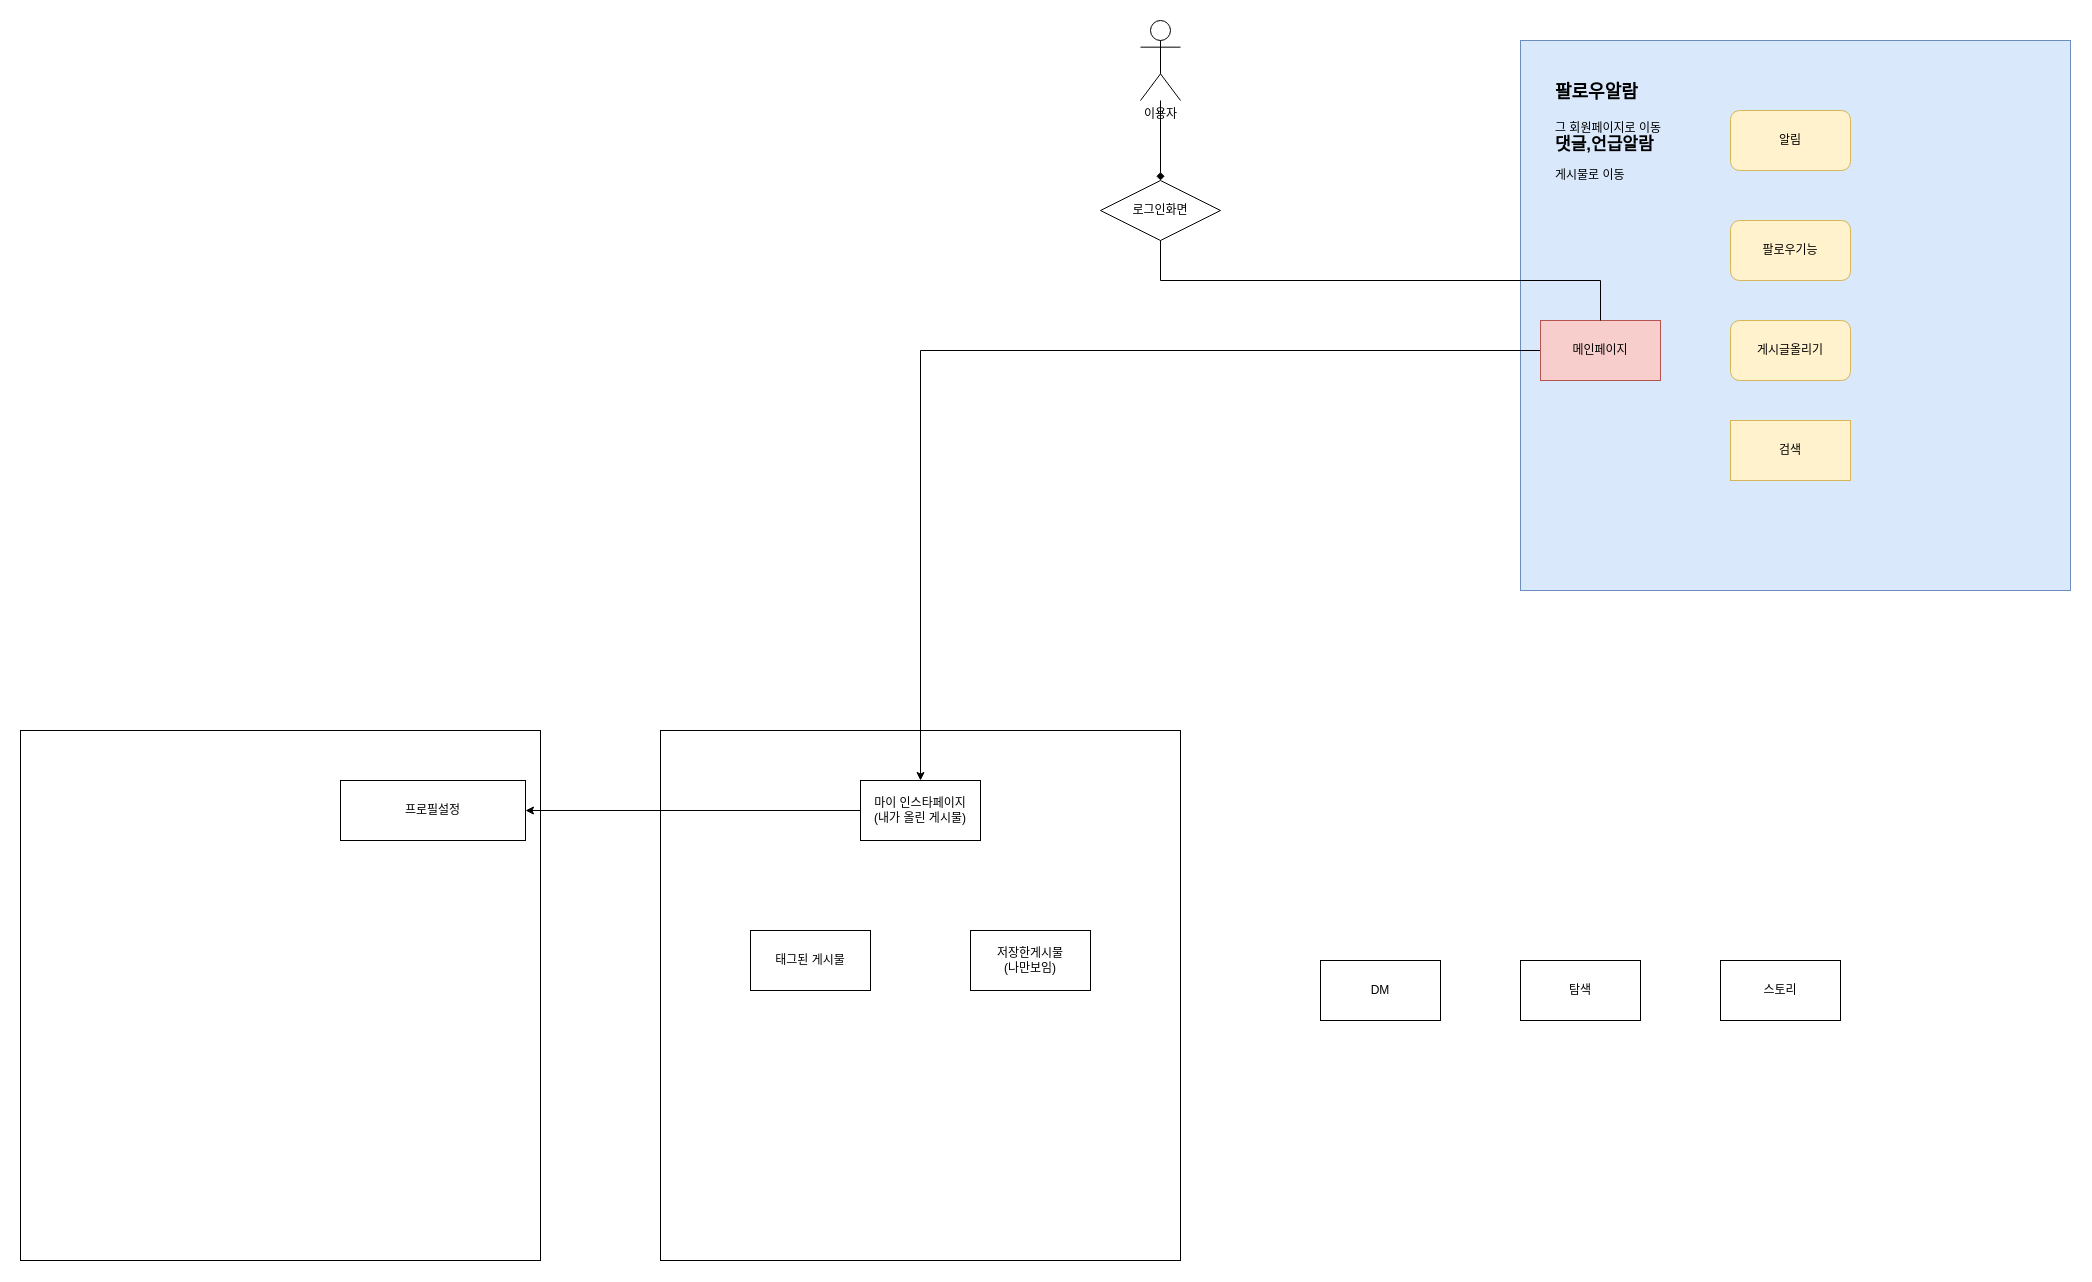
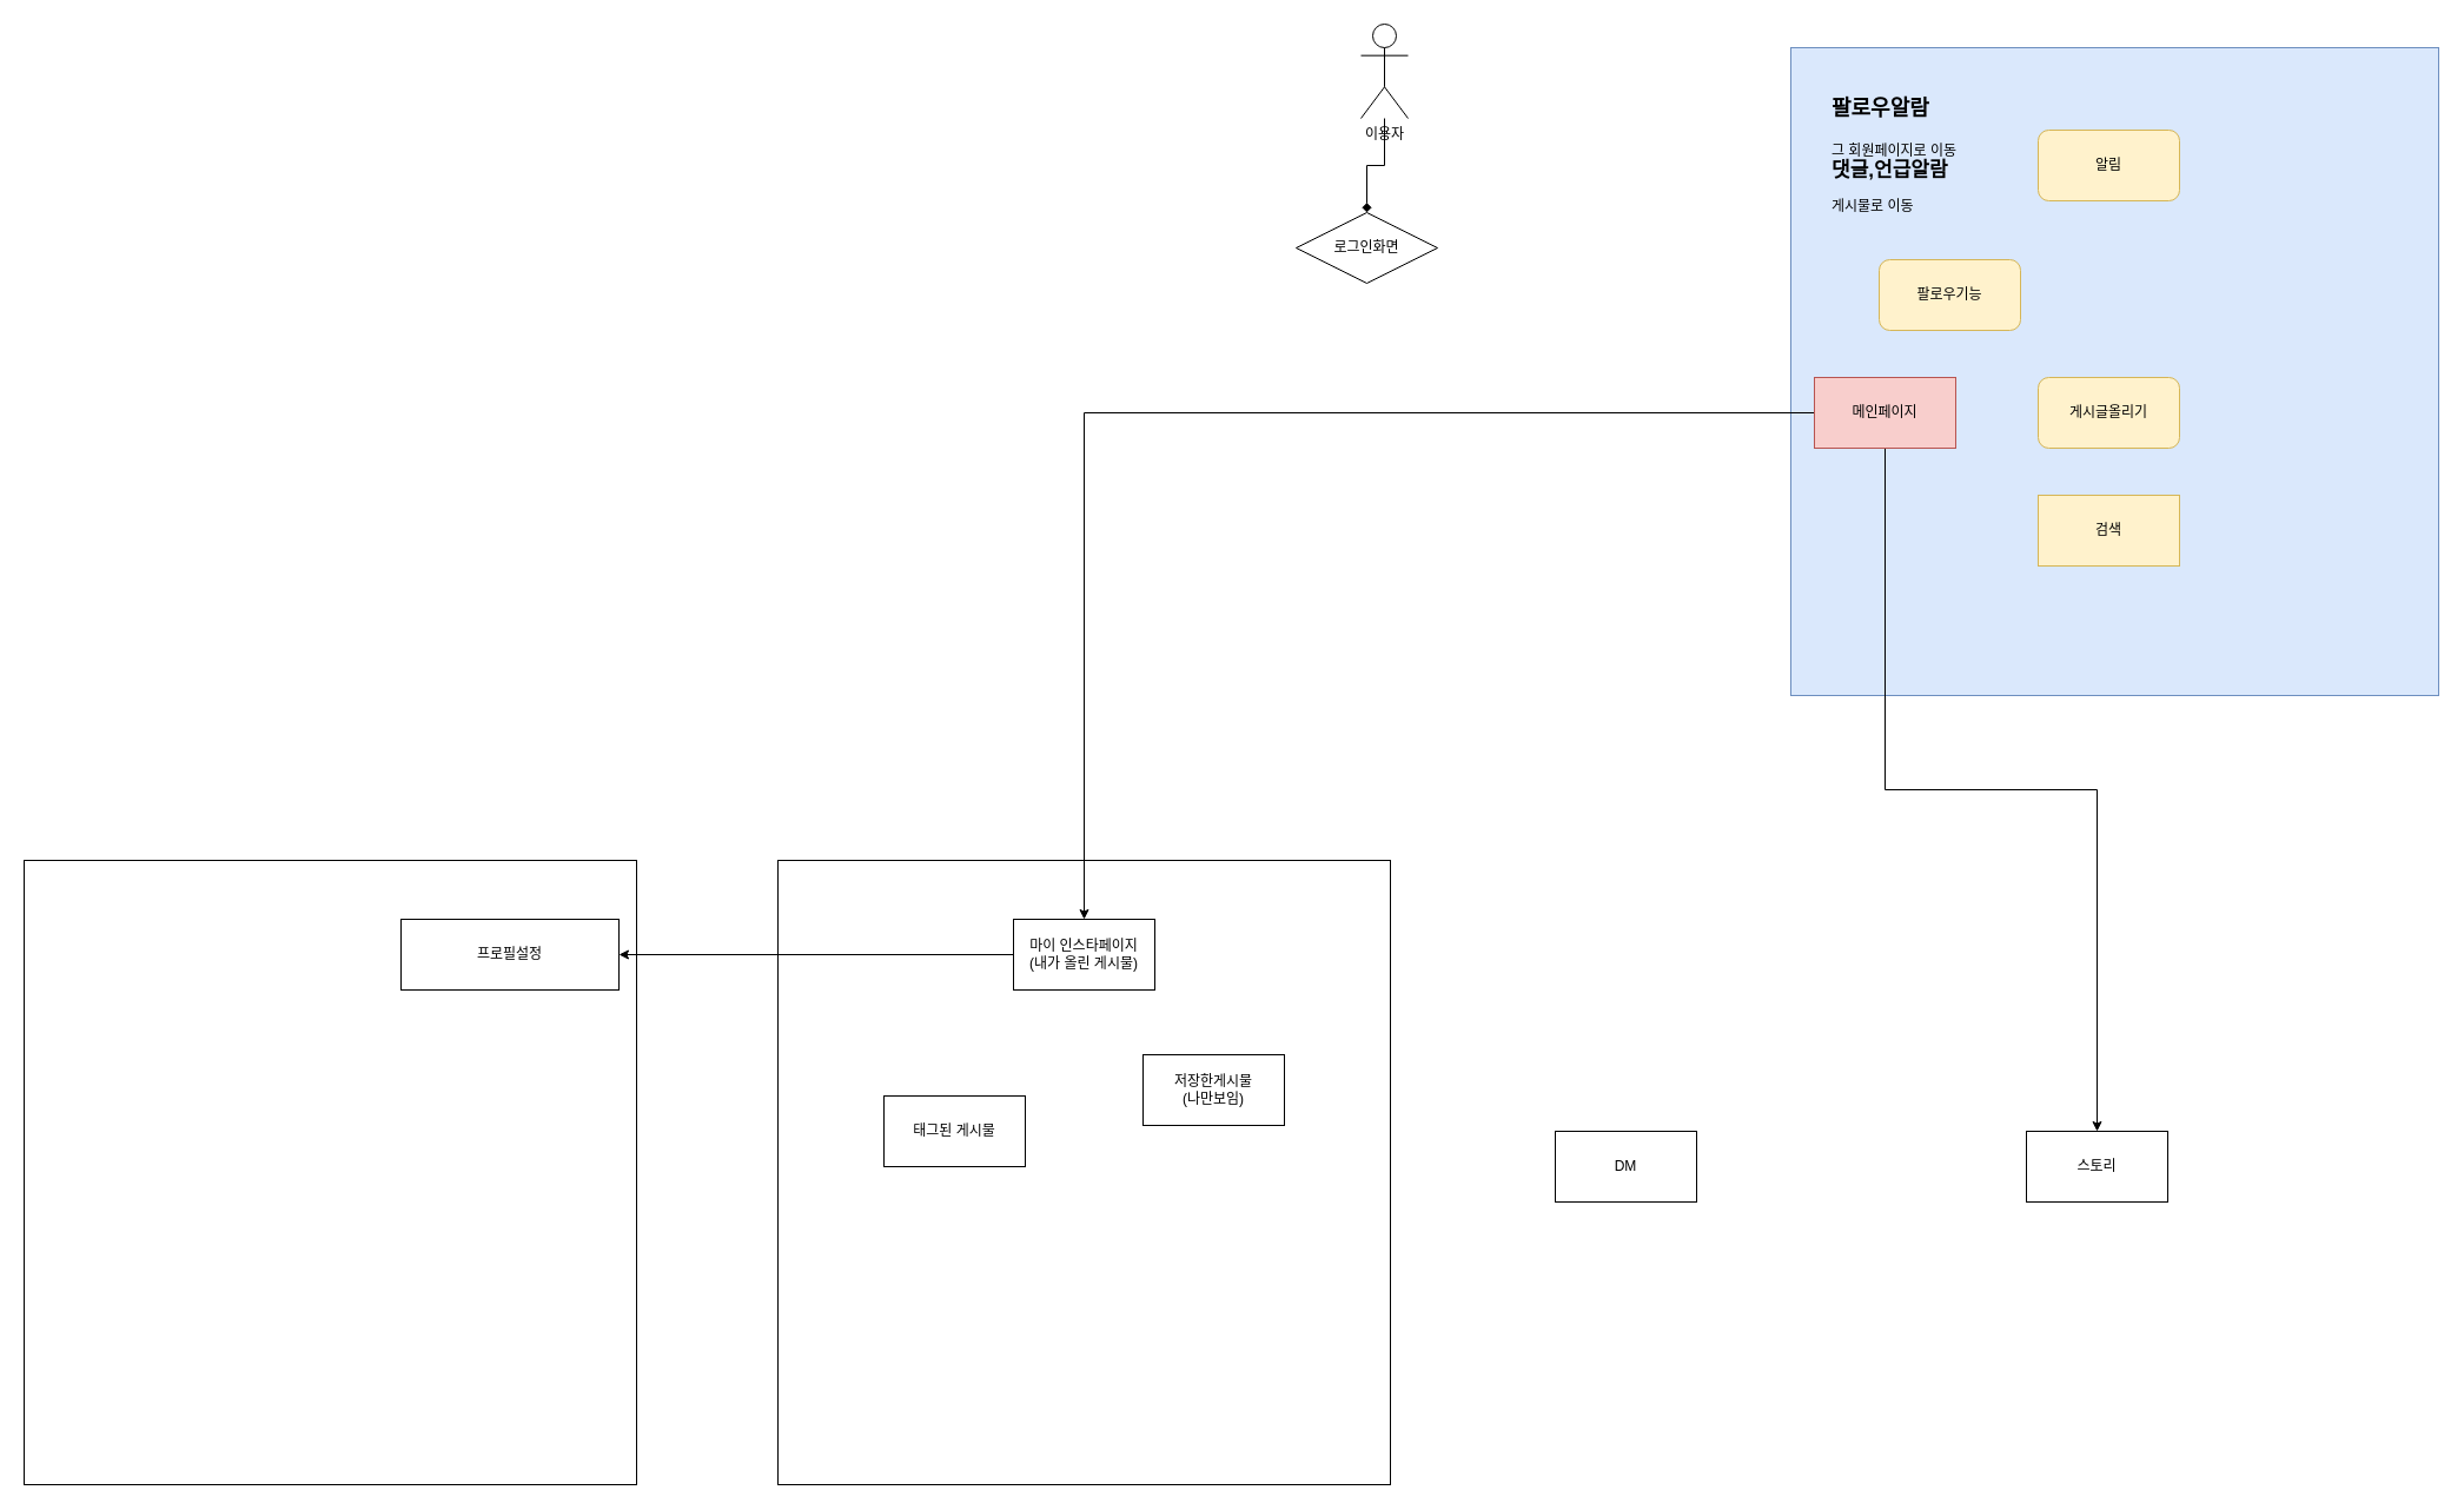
- <mxCell id="7" value="이용자" style="shape=umlActor;verticalLabelPosition=bottom;verticalAlign=top;html=1;outlineConnect=0;" parent="1" vertex="1"><mxGeometry x="1140" y="20" width="40" height="80" as="geometry" /></mxCell>
+ <mxCell id="7" value="이용자" style="shape=umlActor;verticalLabelPosition=bottom;verticalAlign=top;html=1;outlineConnect=0;" parent="1" vertex="1"><mxGeometry x="1155" y="20" width="40" height="80" as="geometry" /></mxCell>
- <mxCell id="16" value="팔로우기능" style="rounded=1;whiteSpace=wrap;html=1;fillColor=#fff2cc;strokeColor=#d6b656;" parent="1" vertex="1"><mxGeometry x="1730" y="220" width="120" height="60" as="geometry" /></mxCell>
+ <mxCell id="16" value="팔로우기능" style="rounded=1;whiteSpace=wrap;html=1;fillColor=#fff2cc;strokeColor=#d6b656;" parent="1" vertex="1"><mxGeometry x="1595" y="220" width="120" height="60" as="geometry" /></mxCell>
- <mxCell id="22" value="" style="edgeStyle=orthogonalEdgeStyle;rounded=0;orthogonalLoop=1;jettySize=auto;html=1;exitX=0.5;exitY=1;exitDx=0;exitDy=0;entryX=0.5;entryY=0;entryDx=0;entryDy=0;endArrow=none;" parent="1" source="8" target="13" edge="1"><mxGeometry relative="1" as="geometry"><mxPoint x="1600" y="440" as="sourcePoint" /><mxPoint x="1600" y="580" as="targetPoint" /></mxGeometry></mxCell>
+ <mxCell id="11" style="edgeStyle=orthogonalEdgeStyle;rounded=0;orthogonalLoop=1;jettySize=auto;html=1;exitX=0.5;exitY=1;exitDx=0;exitDy=0;entryX=0.5;entryY=0;entryDx=0;entryDy=0;" parent="1" source="13" target="15" edge="1"><mxGeometry relative="1" as="geometry"><mxPoint x="1599.941" y="600.059" as="targetPoint" /></mxGeometry></mxCell>
- <mxCell id="20" value="저장한게시물&lt;br&gt;(나만보임)" style="rounded=0;whiteSpace=wrap;html=1;" parent="1" vertex="1"><mxGeometry x="970" y="930" width="120" height="60" as="geometry" /></mxCell>
+ <mxCell id="20" value="저장한게시물&lt;br&gt;(나만보임)" style="rounded=0;whiteSpace=wrap;html=1;" parent="1" vertex="1"><mxGeometry x="970" y="895" width="120" height="60" as="geometry" /></mxCell>
- <mxCell id="14" value="탐색" style="rounded=0;whiteSpace=wrap;html=1;" parent="1" vertex="1"><mxGeometry x="1520" y="960" width="120" height="60" as="geometry" /></mxCell>
